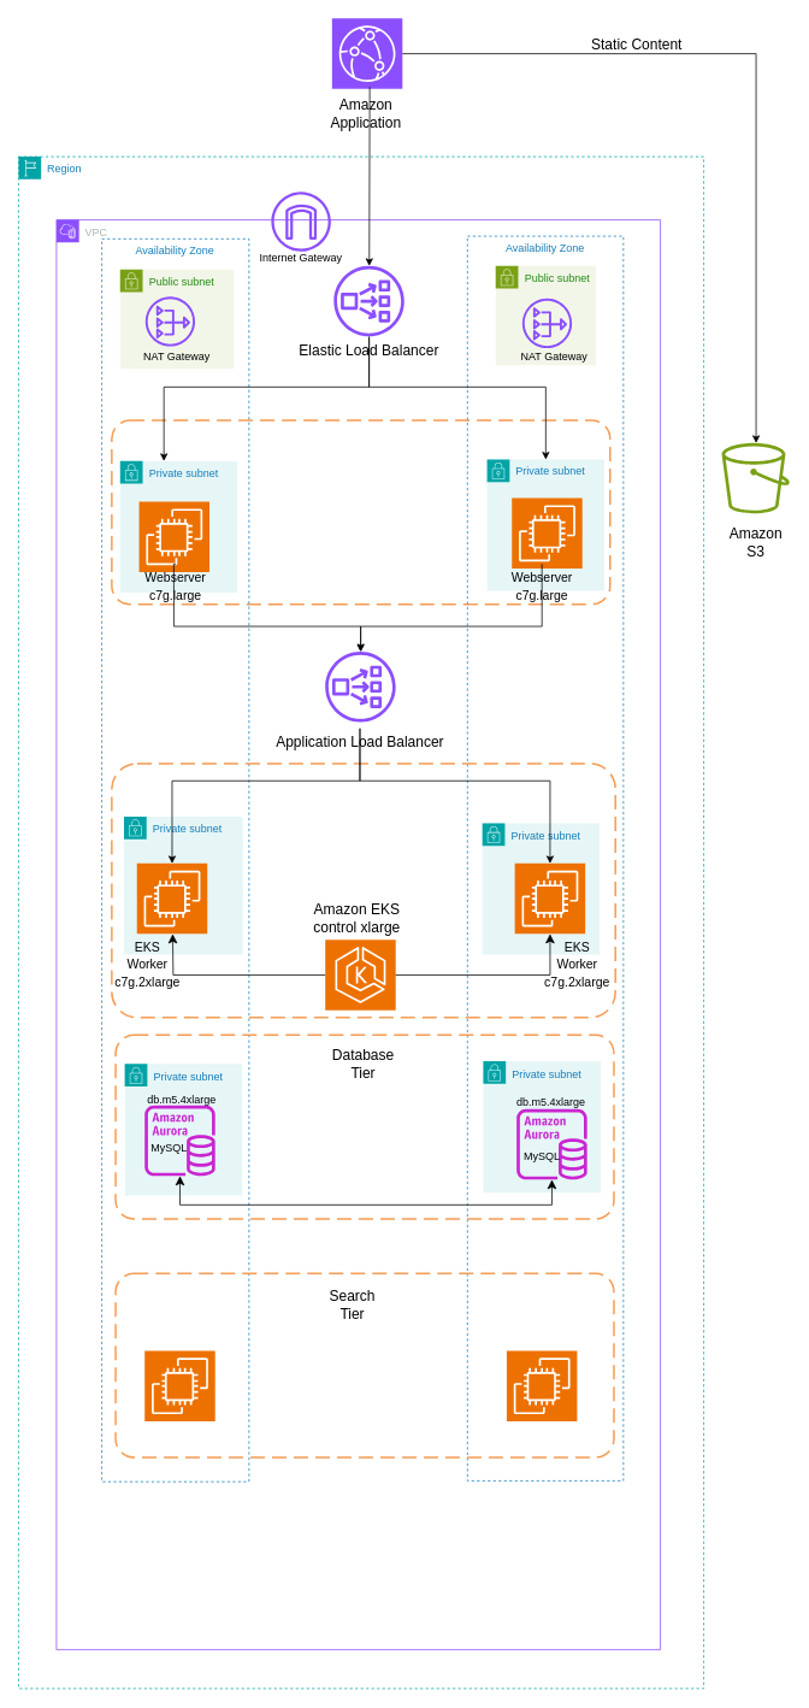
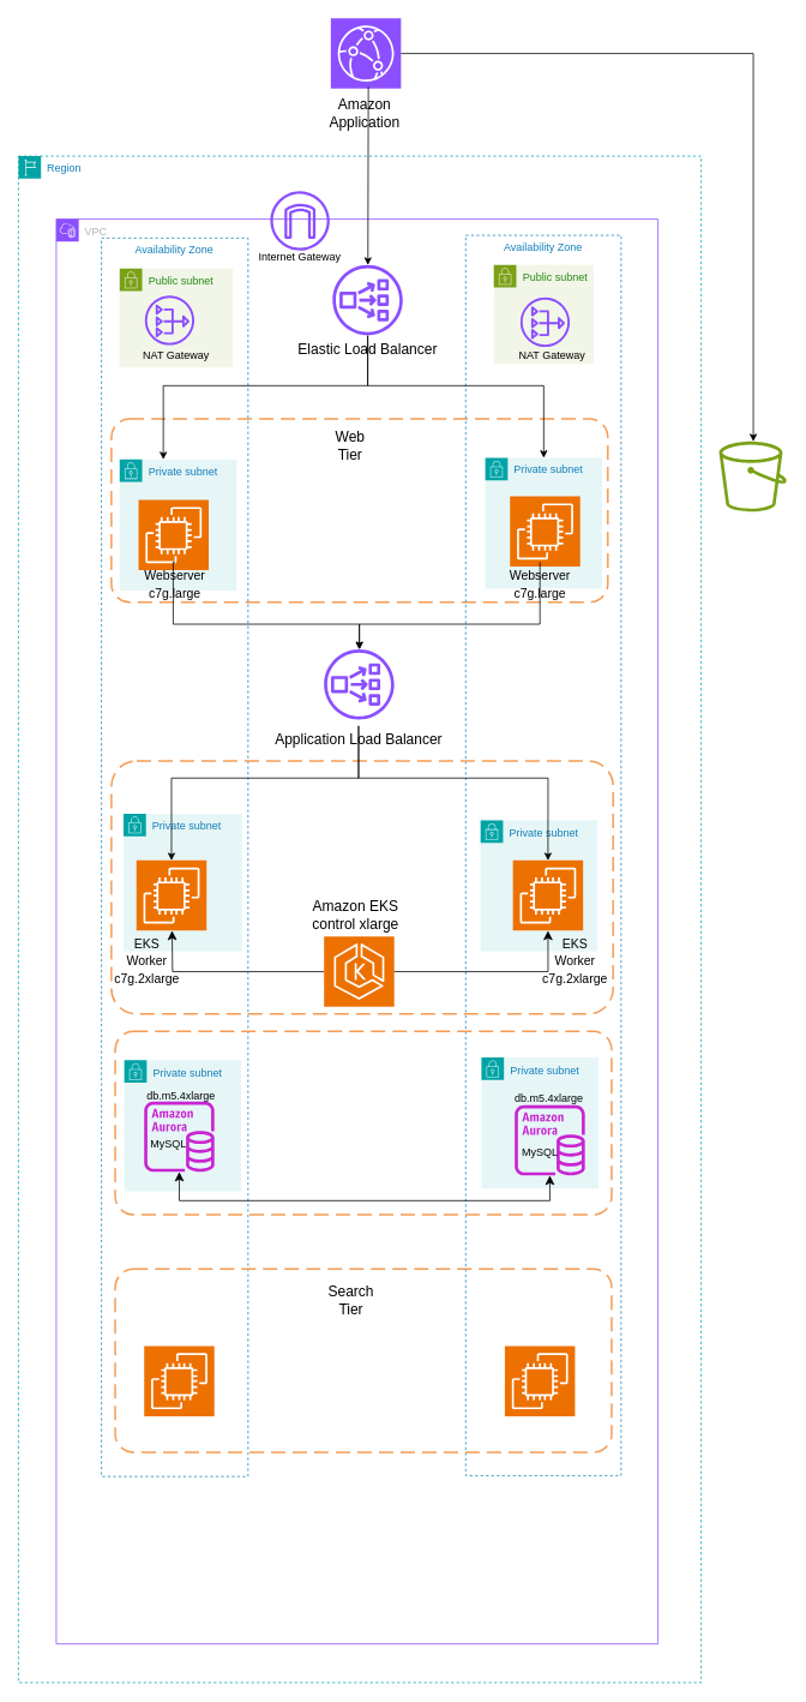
- <mxCell id="52" value="Static Content" style="text;strokeColor=none;fillColor=none;html=1;align=center;verticalAlign=middle;whiteSpace=wrap;rounded=0;fontSize=16;" vertex="1" parent="1"><mxGeometry x="638" y="20" width="134" height="57" as="geometry" /></mxCell>
+ <mxCell id="39" value="Web Tier" style="text;strokeColor=none;fillColor=none;html=1;align=center;verticalAlign=middle;whiteSpace=wrap;rounded=0;fontSize=16;" vertex="1" parent="1"><mxGeometry x="359" y="476" width="60" height="38" as="geometry" /></mxCell>
- <mxCell id="49" value="Amazon S3" style="text;strokeColor=none;fillColor=none;html=1;align=center;verticalAlign=middle;whiteSpace=wrap;rounded=0;fontSize=16;" vertex="1" parent="1"><mxGeometry x="812.5" y="571" width="48" height="58" as="geometry" /></mxCell>
- <mxCell id="42" value="Database Tier" style="text;strokeColor=none;fillColor=none;html=1;align=center;verticalAlign=middle;whiteSpace=wrap;rounded=0;fontSize=16;" vertex="1" parent="1"><mxGeometry x="371.5" y="1158.5" width="60" height="38" as="geometry" /></mxCell>
